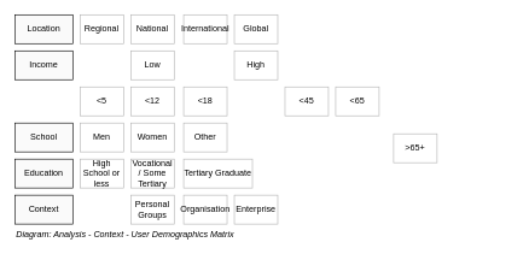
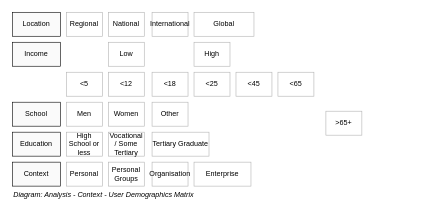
- <mxCell id="10" value="Global" style="rounded=0;whiteSpace=wrap;html=1;shadow=0;glass=0;comic=0;strokeColor=default;fillColor=none;fontSize=12;opacity=30;align=center;" vertex="1" parent="1"><mxGeometry x="323" y="20" width="60" height="40" as="geometry" /></mxCell>
+ <mxCell id="10" value="Global" style="rounded=0;whiteSpace=wrap;html=1;shadow=0;glass=0;comic=0;strokeColor=default;fillColor=none;fontSize=12;opacity=30;align=center;" vertex="1" parent="1"><mxGeometry x="323" y="20" width="100" height="40" as="geometry" /></mxCell>
+ <mxCell id="16" value="&amp;lt;25" style="rounded=0;whiteSpace=wrap;html=1;shadow=0;glass=0;comic=0;strokeColor=default;fillColor=none;fontSize=12;opacity=30;align=center;" vertex="1" parent="1"><mxGeometry x="323" y="120" width="60" height="40" as="geometry" /></mxCell>
+ <mxCell id="26" value="Personal" style="rounded=0;whiteSpace=wrap;html=1;shadow=0;glass=0;comic=0;strokeColor=default;fillColor=none;fontSize=12;opacity=30;align=center;" vertex="1" parent="1"><mxGeometry x="110" y="270" width="60" height="40" as="geometry" /></mxCell>
- <mxCell id="29" value="Enterprise" style="rounded=0;whiteSpace=wrap;html=1;shadow=0;glass=0;comic=0;strokeColor=default;fillColor=none;fontSize=12;opacity=30;align=center;" vertex="1" parent="1"><mxGeometry x="323" y="270" width="60" height="40" as="geometry" /></mxCell>
+ <mxCell id="29" value="Enterprise" style="rounded=0;whiteSpace=wrap;html=1;shadow=0;glass=0;comic=0;strokeColor=default;fillColor=none;fontSize=12;opacity=30;align=center;" vertex="1" parent="1"><mxGeometry x="323" y="270" width="95" height="40" as="geometry" /></mxCell>
